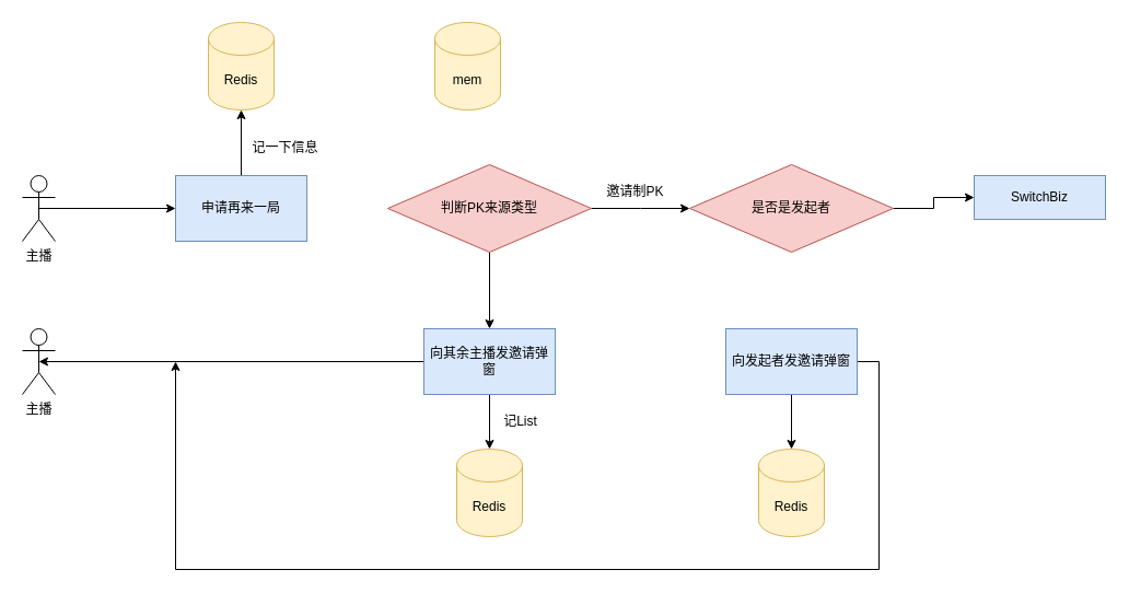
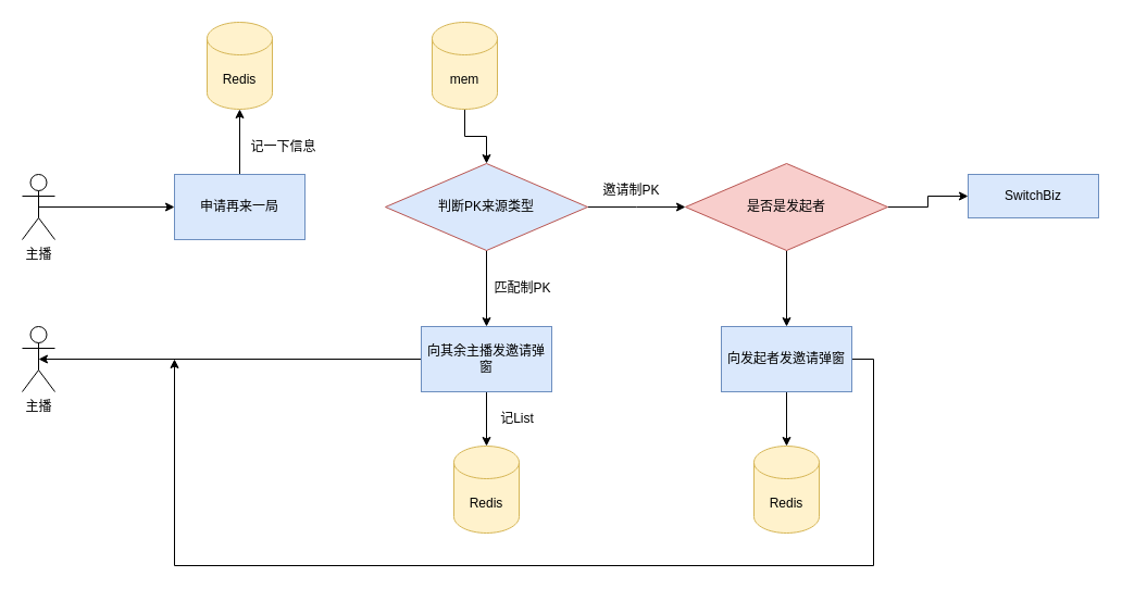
+ <mxCell id="9" style="edgeStyle=orthogonalEdgeStyle;rounded=0;orthogonalLoop=1;jettySize=auto;html=1;exitX=0.5;exitY=1;exitDx=0;exitDy=0;exitPerimeter=0;entryX=0.5;entryY=0;entryDx=0;entryDy=0;" edge="1" parent="1" source="10" target="8"><mxGeometry relative="1" as="geometry" /></mxCell>
- <mxCell id="8" value="判断PK来源类型" style="rhombus;whiteSpace=wrap;html=1;fillColor=#f8cecc;strokeColor=#b85450;" vertex="1" parent="1"><mxGeometry x="354" y="150" width="186" height="80" as="geometry" /></mxCell>
+ <mxCell id="8" value="判断PK来源类型" style="rhombus;whiteSpace=wrap;html=1;fillColor=#dae8fc;strokeColor=#b85450;" vertex="1" parent="1"><mxGeometry x="354" y="150" width="186" height="80" as="geometry" /></mxCell>
+ <mxCell id="13" style="edgeStyle=orthogonalEdgeStyle;rounded=0;orthogonalLoop=1;jettySize=auto;html=1;exitX=0.5;exitY=1;exitDx=0;exitDy=0;entryX=0.5;entryY=0;entryDx=0;entryDy=0;" edge="1" parent="1" source="14" target="26"><mxGeometry relative="1" as="geometry" /></mxCell>
+ <mxCell id="21" value="匹配制PK" style="text;html=1;align=center;verticalAlign=middle;resizable=0;points=[];autosize=1;strokeColor=none;fillColor=none;" vertex="1" parent="1"><mxGeometry x="440" y="250" width="80" height="30" as="geometry" /></mxCell>
